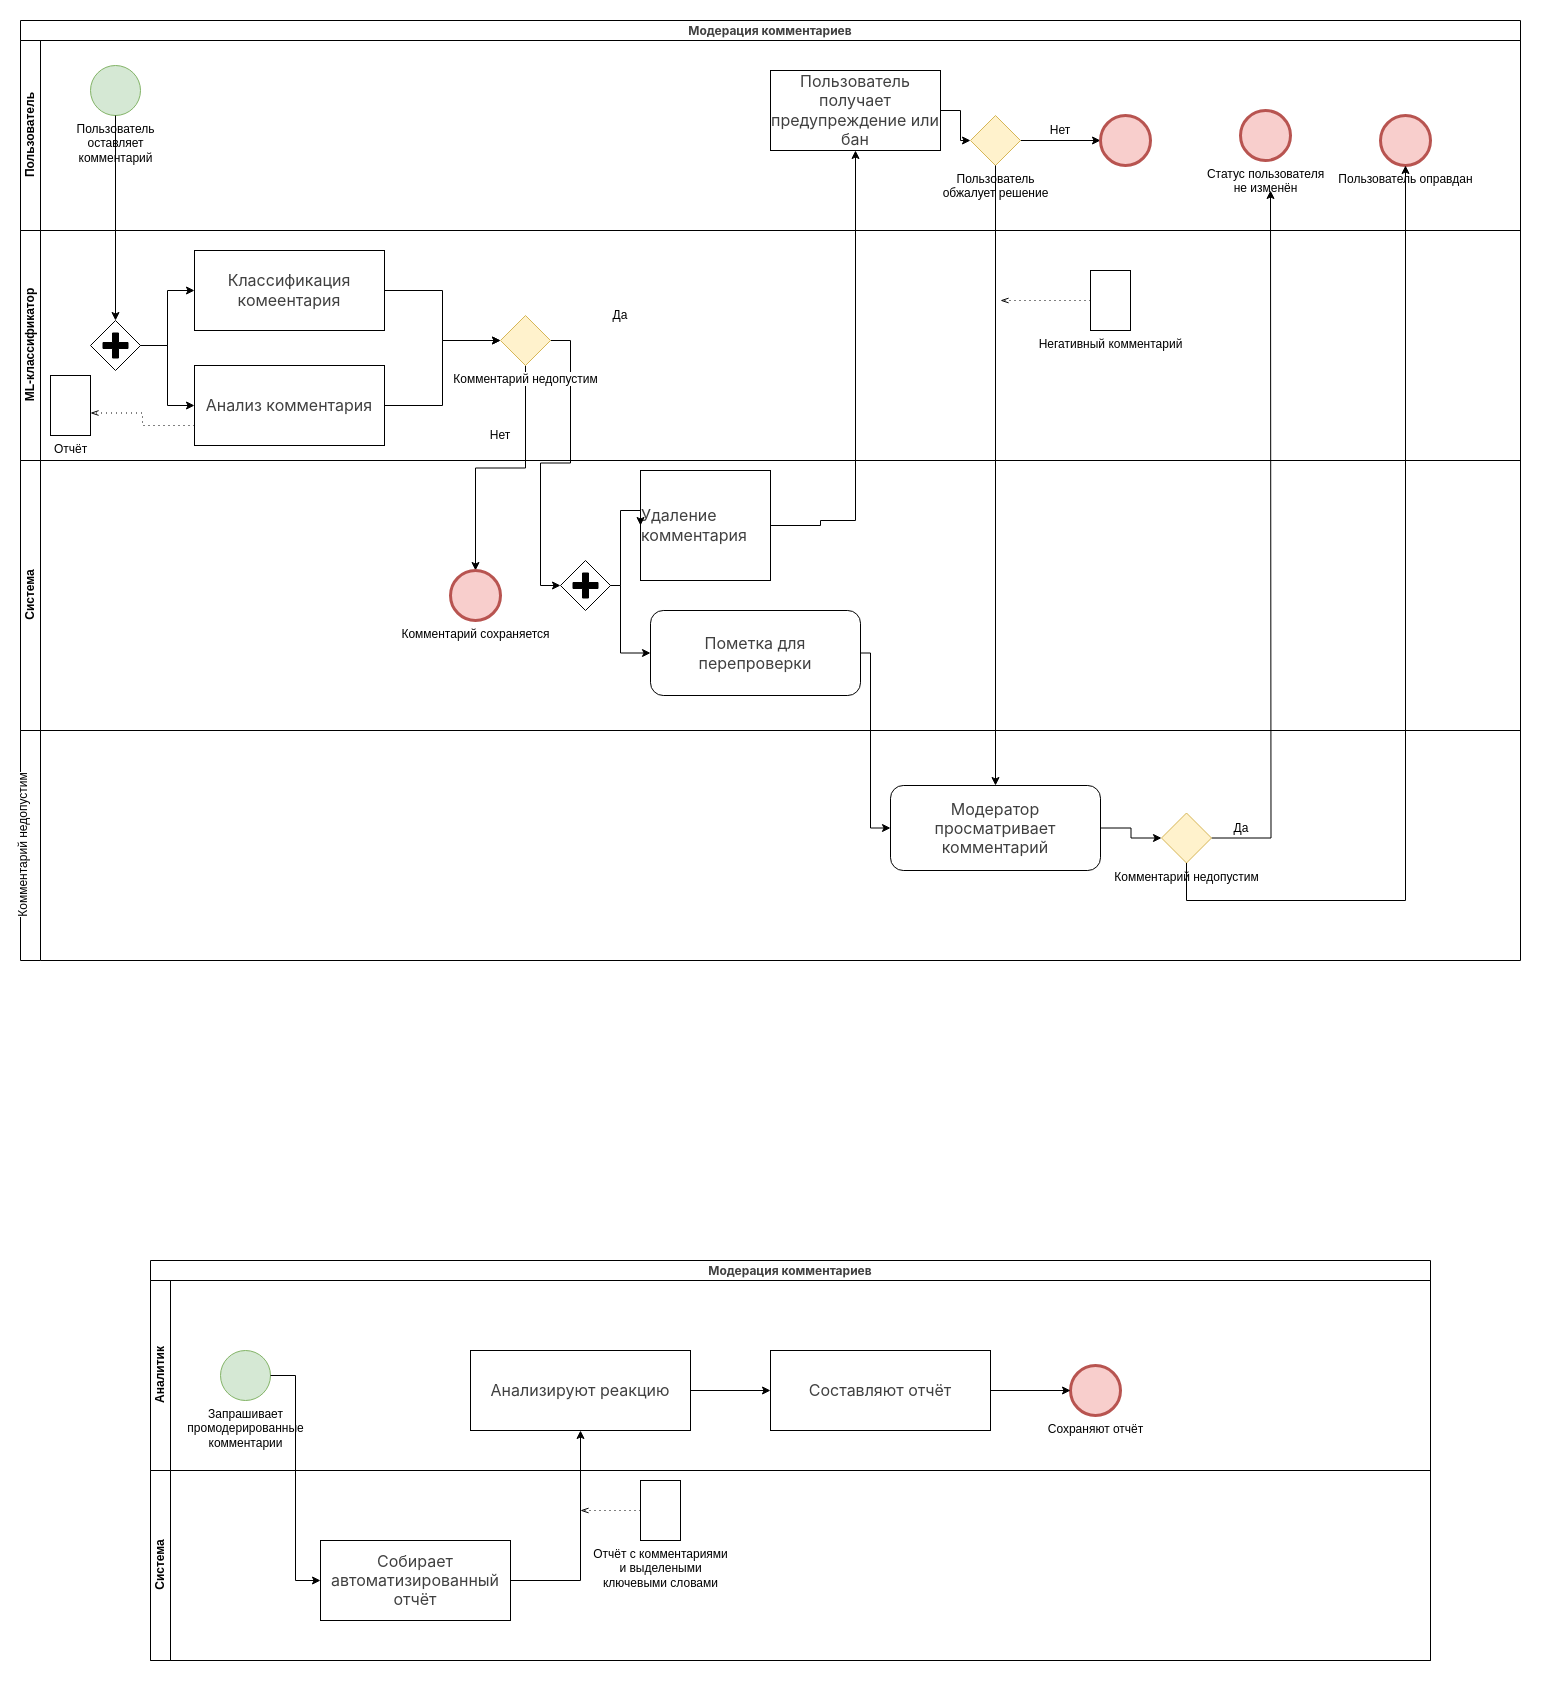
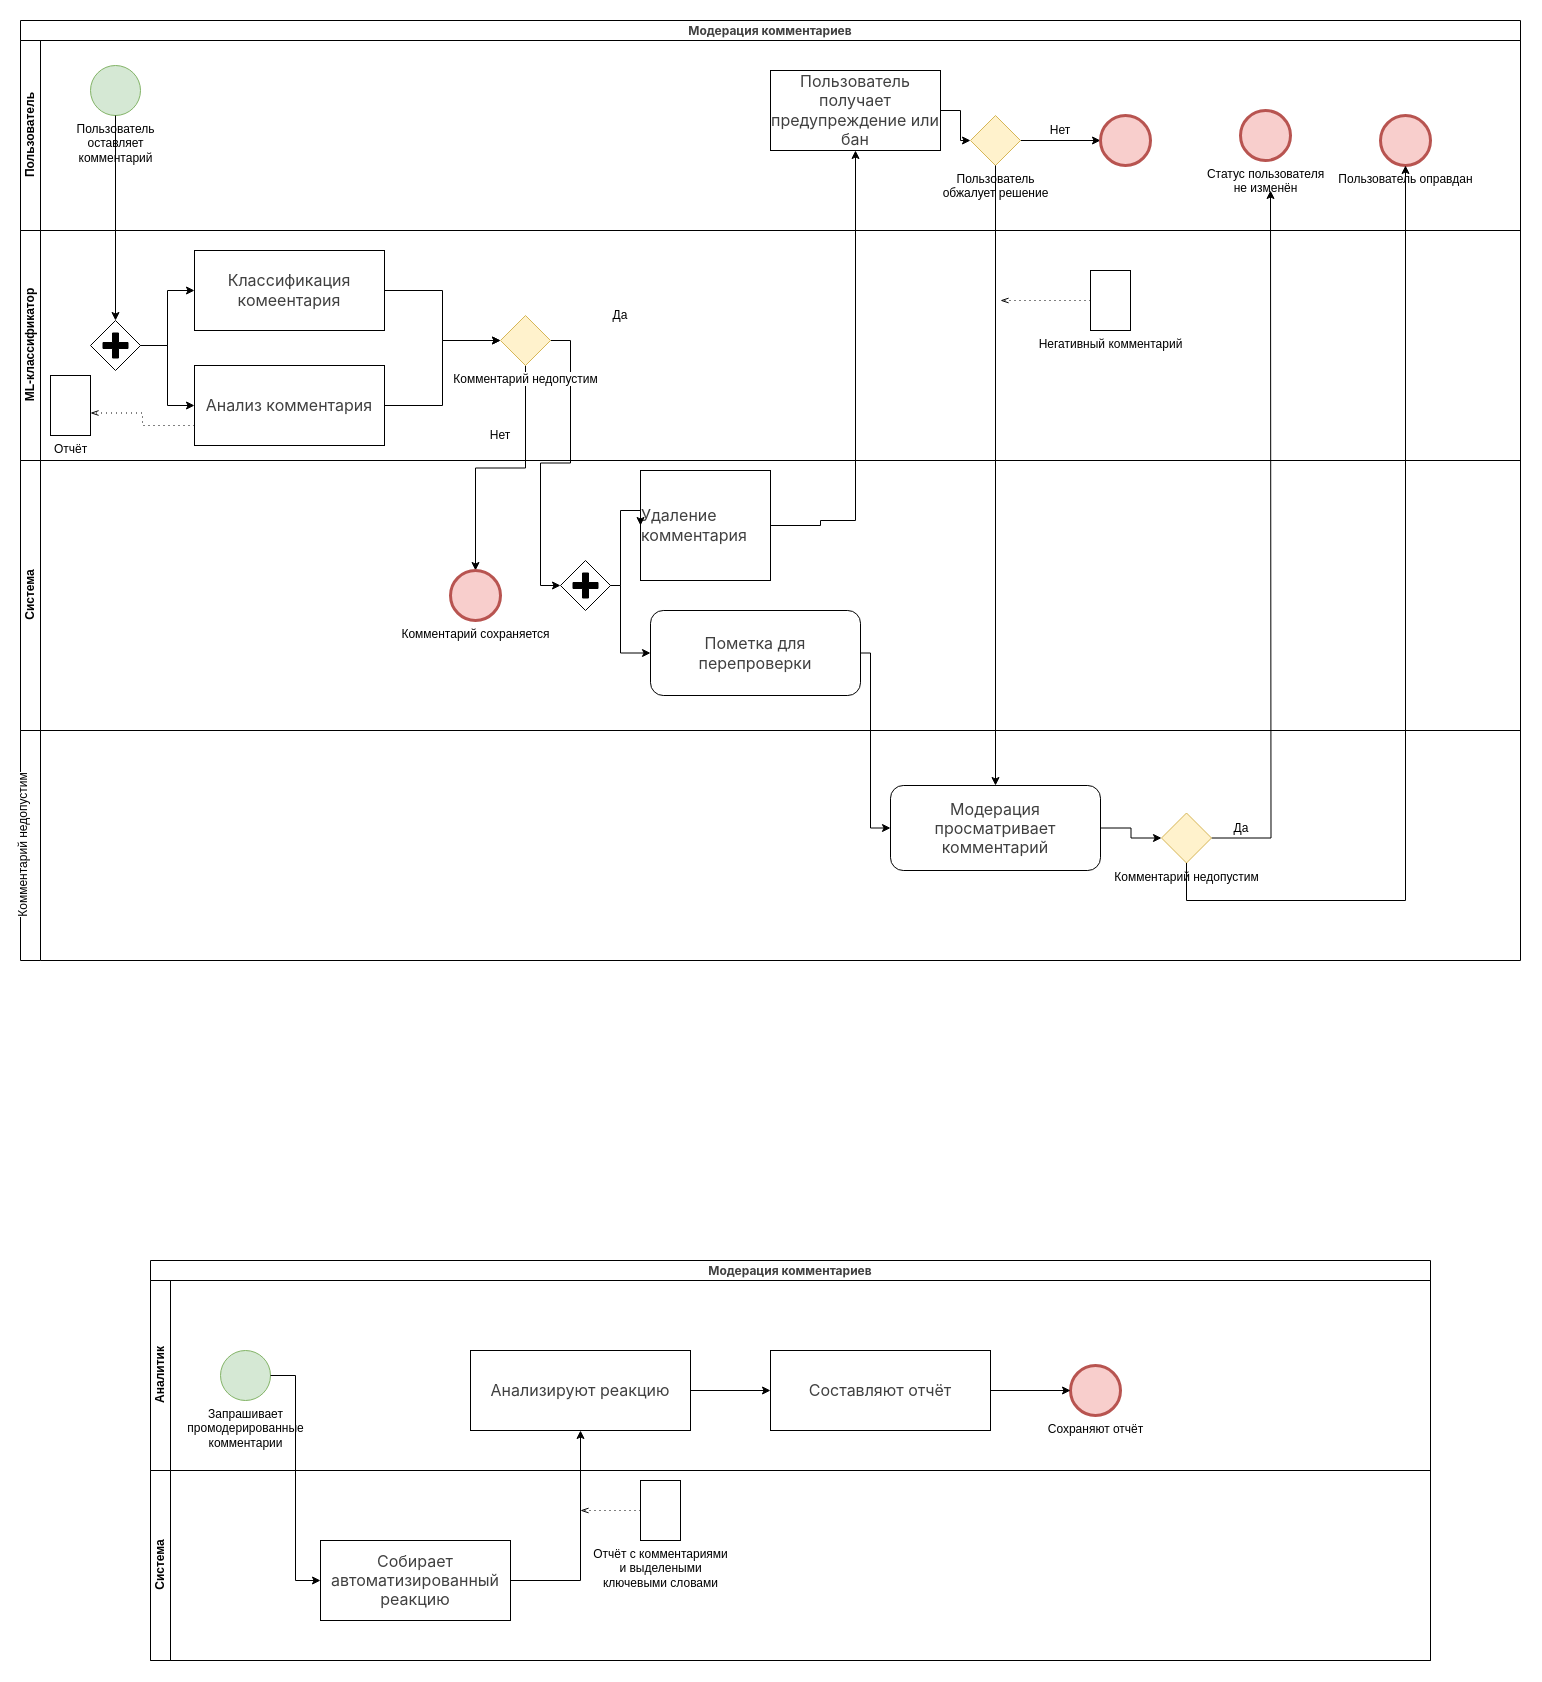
- <mxCell id="53" value="&lt;font face=&quot;DeepSeek-CJK-patch, Inter, system-ui, -apple-system, BlinkMacSystemFont, Segoe UI, Roboto, Noto Sans, Ubuntu, Cantarell, Helvetica Neue, Oxygen, Open Sans, sans-serif&quot; color=&quot;#404040&quot;&gt;&lt;span style=&quot;font-size: 16.002px;&quot;&gt;Модератор просматривает комментарий&lt;/span&gt;&lt;/font&gt;" style="rounded=1;whiteSpace=wrap;html=1;" parent="52" vertex="1"><mxGeometry x="870" y="55" width="210" height="85" as="geometry" /></mxCell>
+ <mxCell id="53" value="&lt;font face=&quot;DeepSeek-CJK-patch, Inter, system-ui, -apple-system, BlinkMacSystemFont, Segoe UI, Roboto, Noto Sans, Ubuntu, Cantarell, Helvetica Neue, Oxygen, Open Sans, sans-serif&quot; color=&quot;#404040&quot;&gt;&lt;span style=&quot;font-size: 16.002px;&quot;&gt;Модерация просматривает комментарий&lt;/span&gt;&lt;/font&gt;" style="rounded=1;whiteSpace=wrap;html=1;" parent="52" vertex="1"><mxGeometry x="870" y="55" width="210" height="85" as="geometry" /></mxCell>
- <mxCell id="48" value="&lt;div style=&quot;&quot;&gt;&lt;span style=&quot;background-color: transparent; font-size: 16.002px;&quot;&gt;&lt;font face=&quot;DeepSeek-CJK-patch, Inter, system-ui, -apple-system, BlinkMacSystemFont, Segoe UI, Roboto, Noto Sans, Ubuntu, Cantarell, Helvetica Neue, Oxygen, Open Sans, sans-serif&quot; color=&quot;#404040&quot;&gt;Собирает автоматизированный отчёт&lt;br&gt;&lt;/font&gt;&lt;/span&gt;&lt;/div&gt;" style="points=[[0.25,0,0],[0.5,0,0],[0.75,0,0],[1,0.25,0],[1,0.5,0],[1,0.75,0],[0.75,1,0],[0.5,1,0],[0.25,1,0],[0,0.75,0],[0,0.5,0],[0,0.25,0]];shape=mxgraph.bpmn.task2;whiteSpace=wrap;rectStyle=rounded;size=10;html=1;container=1;expand=0;collapsible=0;taskMarker=abstract;" parent="47" vertex="1"><mxGeometry x="170" y="70" width="190" height="80" as="geometry" /></mxCell>
+ <mxCell id="48" value="&lt;div style=&quot;&quot;&gt;&lt;span style=&quot;background-color: transparent; font-size: 16.002px;&quot;&gt;&lt;font face=&quot;DeepSeek-CJK-patch, Inter, system-ui, -apple-system, BlinkMacSystemFont, Segoe UI, Roboto, Noto Sans, Ubuntu, Cantarell, Helvetica Neue, Oxygen, Open Sans, sans-serif&quot; color=&quot;#404040&quot;&gt;Собирает автоматизированный реакцию&lt;br&gt;&lt;/font&gt;&lt;/span&gt;&lt;/div&gt;" style="points=[[0.25,0,0],[0.5,0,0],[0.75,0,0],[1,0.25,0],[1,0.5,0],[1,0.75,0],[0.75,1,0],[0.5,1,0],[0.25,1,0],[0,0.75,0],[0,0.5,0],[0,0.25,0]];shape=mxgraph.bpmn.task2;whiteSpace=wrap;rectStyle=rounded;size=10;html=1;container=1;expand=0;collapsible=0;taskMarker=abstract;" parent="47" vertex="1"><mxGeometry x="170" y="70" width="190" height="80" as="geometry" /></mxCell>
